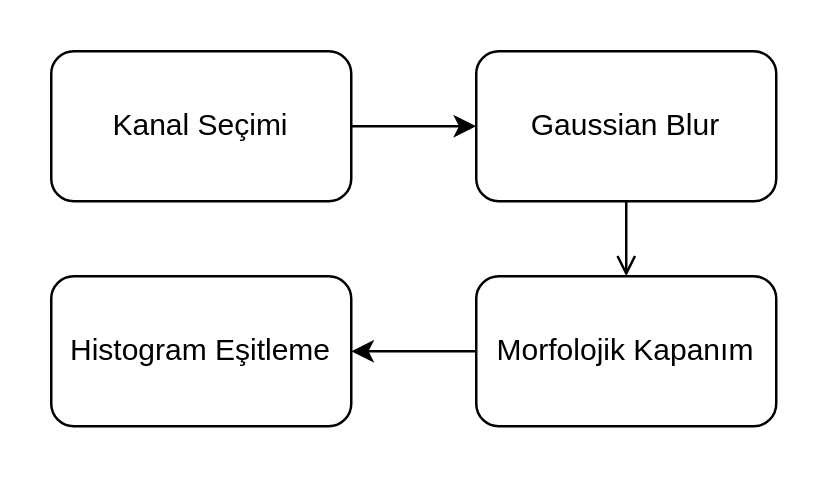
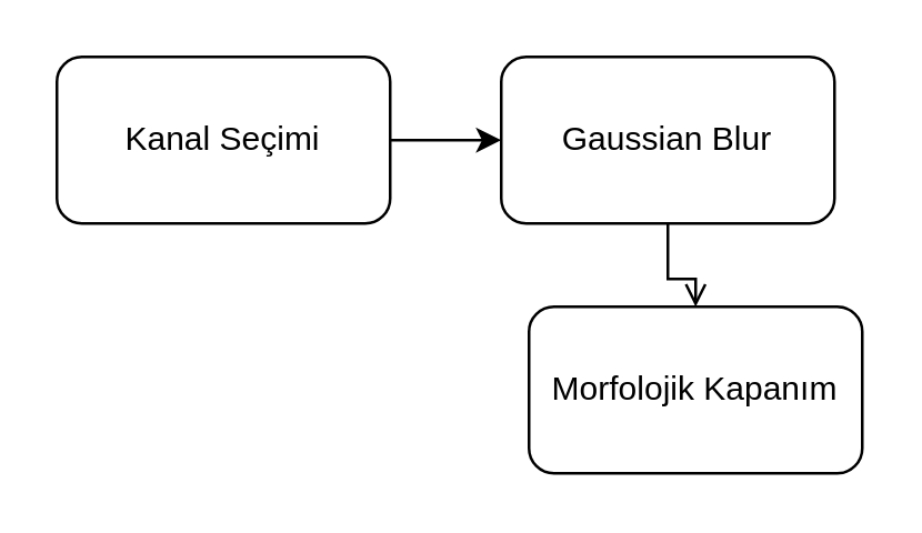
- <mxCell id="5" value="Gaussian Blur" style="rounded=1;whiteSpace=wrap;html=1;" parent="1" vertex="1"><mxGeometry x="190" y="20" width="120" height="60" as="geometry" /></mxCell>
+ <mxCell id="5" value="Gaussian Blur" style="rounded=1;whiteSpace=wrap;html=1;" parent="1" vertex="1"><mxGeometry x="180" y="20" width="120" height="60" as="geometry" /></mxCell>
- <mxCell id="8" value="Histogram Eşitleme" style="rounded=1;whiteSpace=wrap;html=1;" parent="1" vertex="1"><mxGeometry x="20" y="110" width="120" height="60" as="geometry" /></mxCell>
- <mxCell id="6" value="" style="edgeStyle=orthogonalEdgeStyle;rounded=0;orthogonalLoop=1;jettySize=auto;html=1;" parent="1" source="7" target="8" edge="1"><mxGeometry relative="1" as="geometry" /></mxCell>
